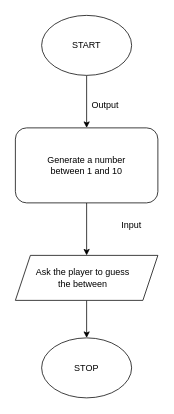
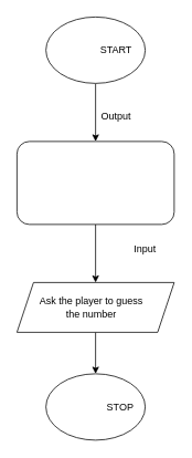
- <mxCell id="9" value="START" style="text;html=1;strokeColor=none;fillColor=none;align=center;verticalAlign=middle;whiteSpace=wrap;rounded=0;sketch=0;" vertex="1" parent="1"><mxGeometry x="95" y="50" width="40" height="20" as="geometry" /></mxCell>
+ <mxCell id="9" value="START" style="text;html=1;strokeColor=none;fillColor=none;align=center;verticalAlign=middle;whiteSpace=wrap;rounded=0;sketch=0;" vertex="1" parent="1"><mxGeometry x="120" y="50" width="40" height="20" as="geometry" /></mxCell>
- <mxCell id="10" value="Generate a number between 1 and 10" style="text;html=1;strokeColor=none;fillColor=none;align=center;verticalAlign=middle;whiteSpace=wrap;rounded=0;sketch=0;" vertex="1" parent="1"><mxGeometry x="40" y="190" width="150" height="60" as="geometry" /></mxCell>
- <mxCell id="11" value="Ask the player to guess the between" style="text;html=1;strokeColor=none;fillColor=none;align=center;verticalAlign=middle;whiteSpace=wrap;rounded=0;sketch=0;" vertex="1" parent="1"><mxGeometry x="40" y="350" width="140" height="40" as="geometry" /></mxCell>
+ <mxCell id="11" value="Ask the player to guess the number" style="text;html=1;strokeColor=none;fillColor=none;align=center;verticalAlign=middle;whiteSpace=wrap;rounded=0;sketch=0;" vertex="1" parent="1"><mxGeometry x="40" y="350" width="140" height="40" as="geometry" /></mxCell>
- <mxCell id="12" value="STOP" style="text;html=1;strokeColor=none;fillColor=none;align=center;verticalAlign=middle;whiteSpace=wrap;rounded=0;sketch=0;" vertex="1" parent="1"><mxGeometry x="95" y="480" width="40" height="20" as="geometry" /></mxCell>
+ <mxCell id="12" value="STOP" style="text;html=1;strokeColor=none;fillColor=none;align=center;verticalAlign=middle;whiteSpace=wrap;rounded=0;sketch=0;" vertex="1" parent="1"><mxGeometry x="125" y="480" width="40" height="20" as="geometry" /></mxCell>
